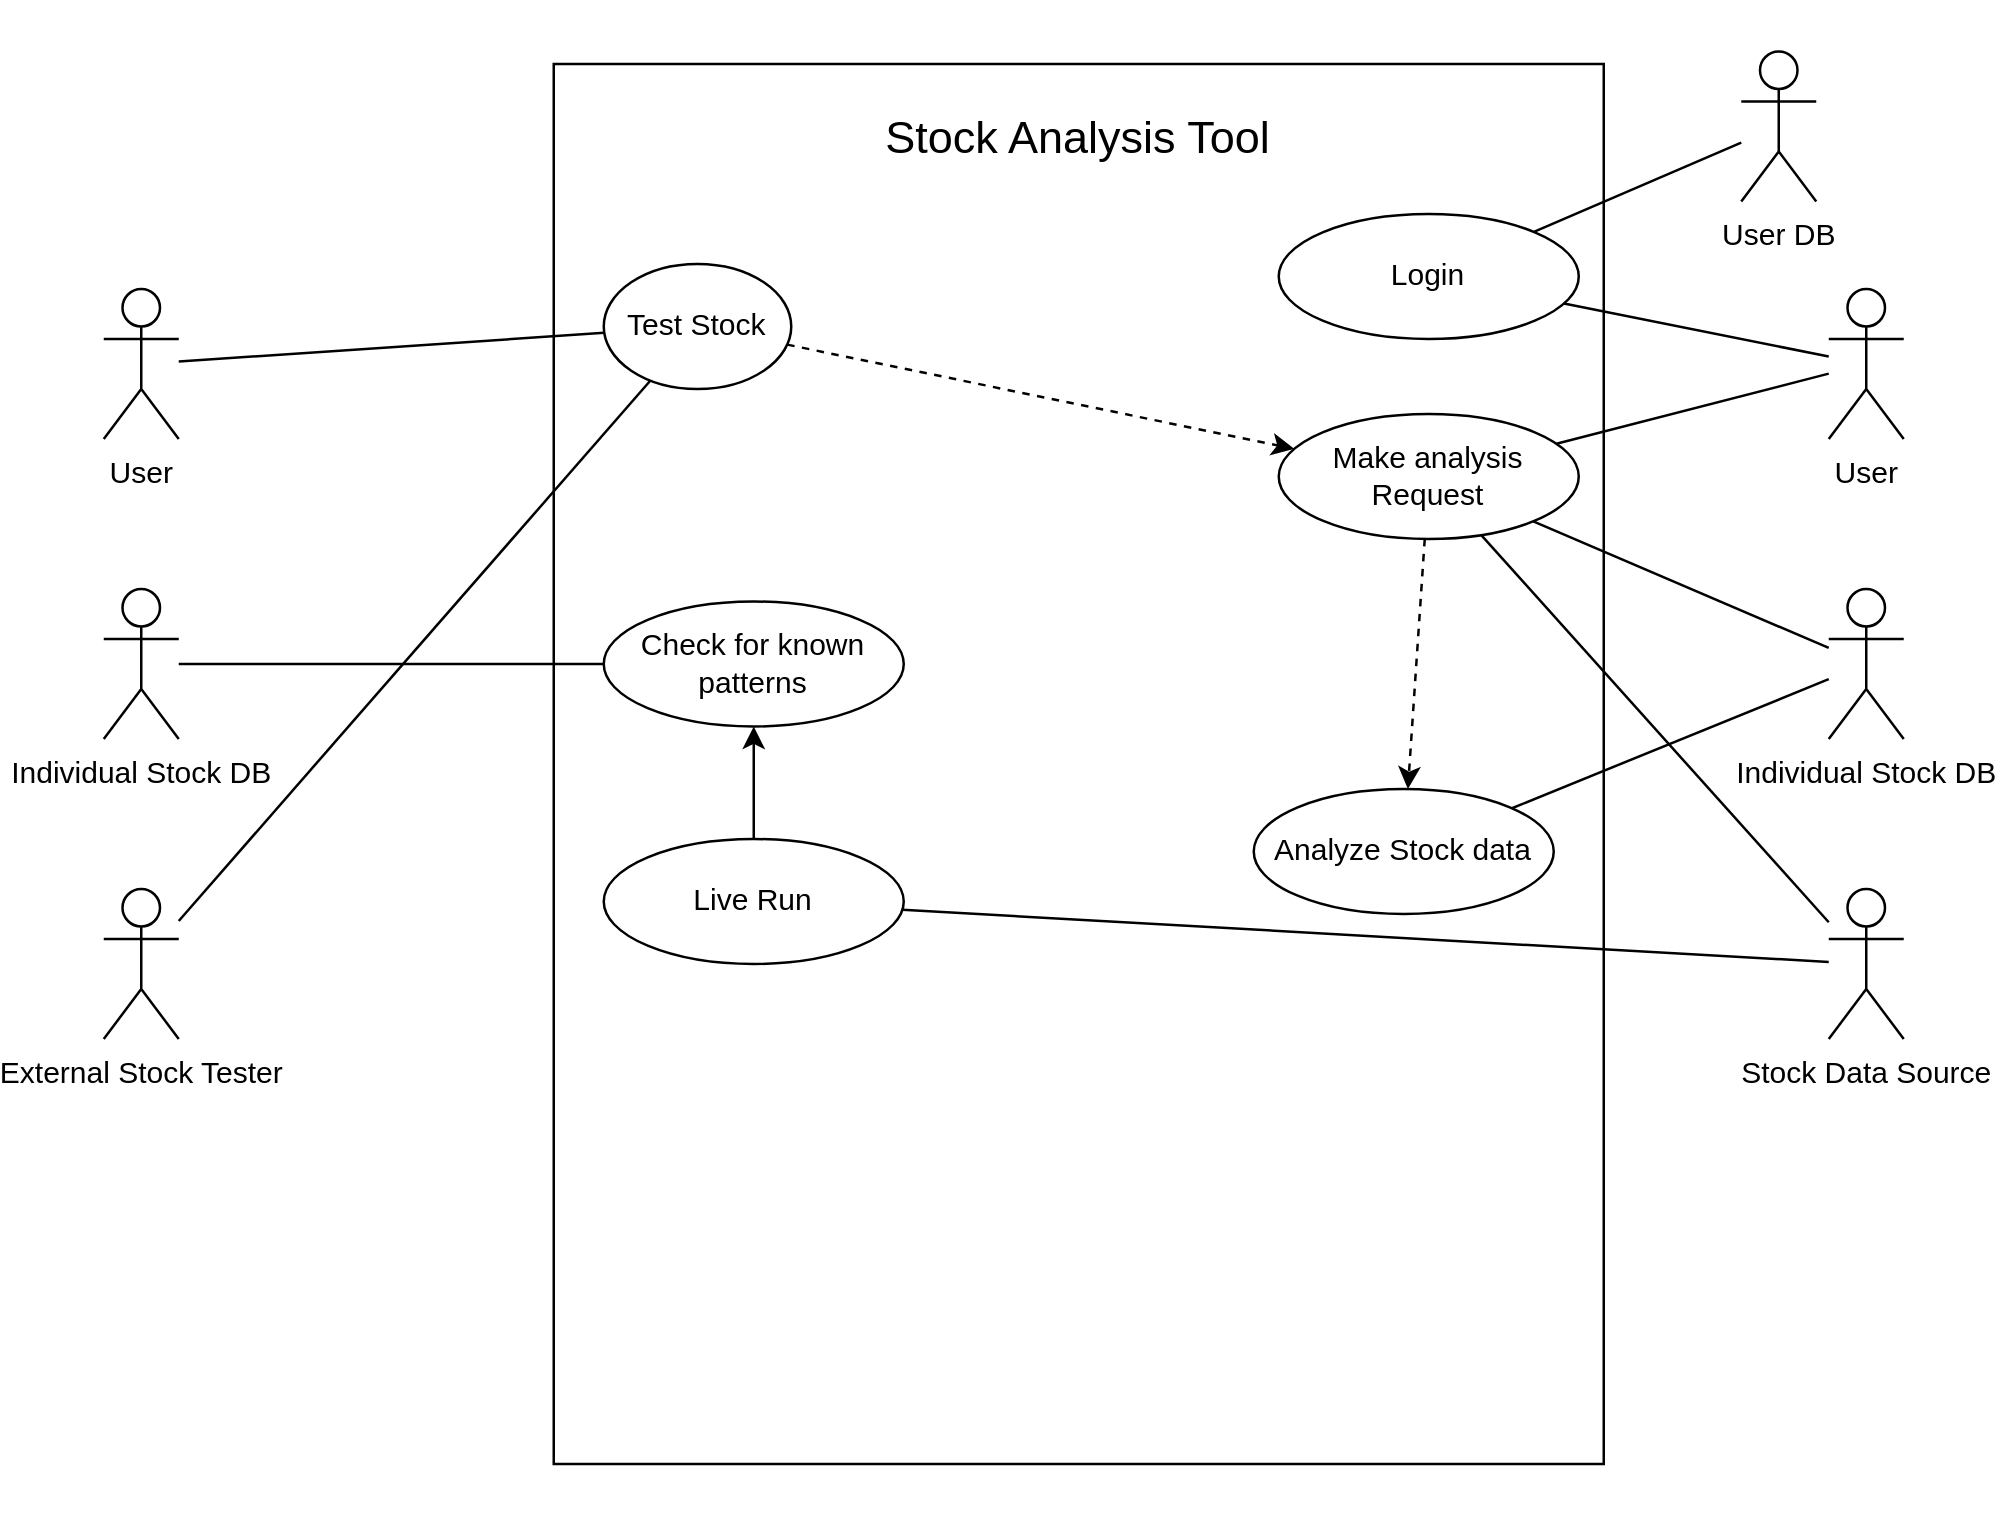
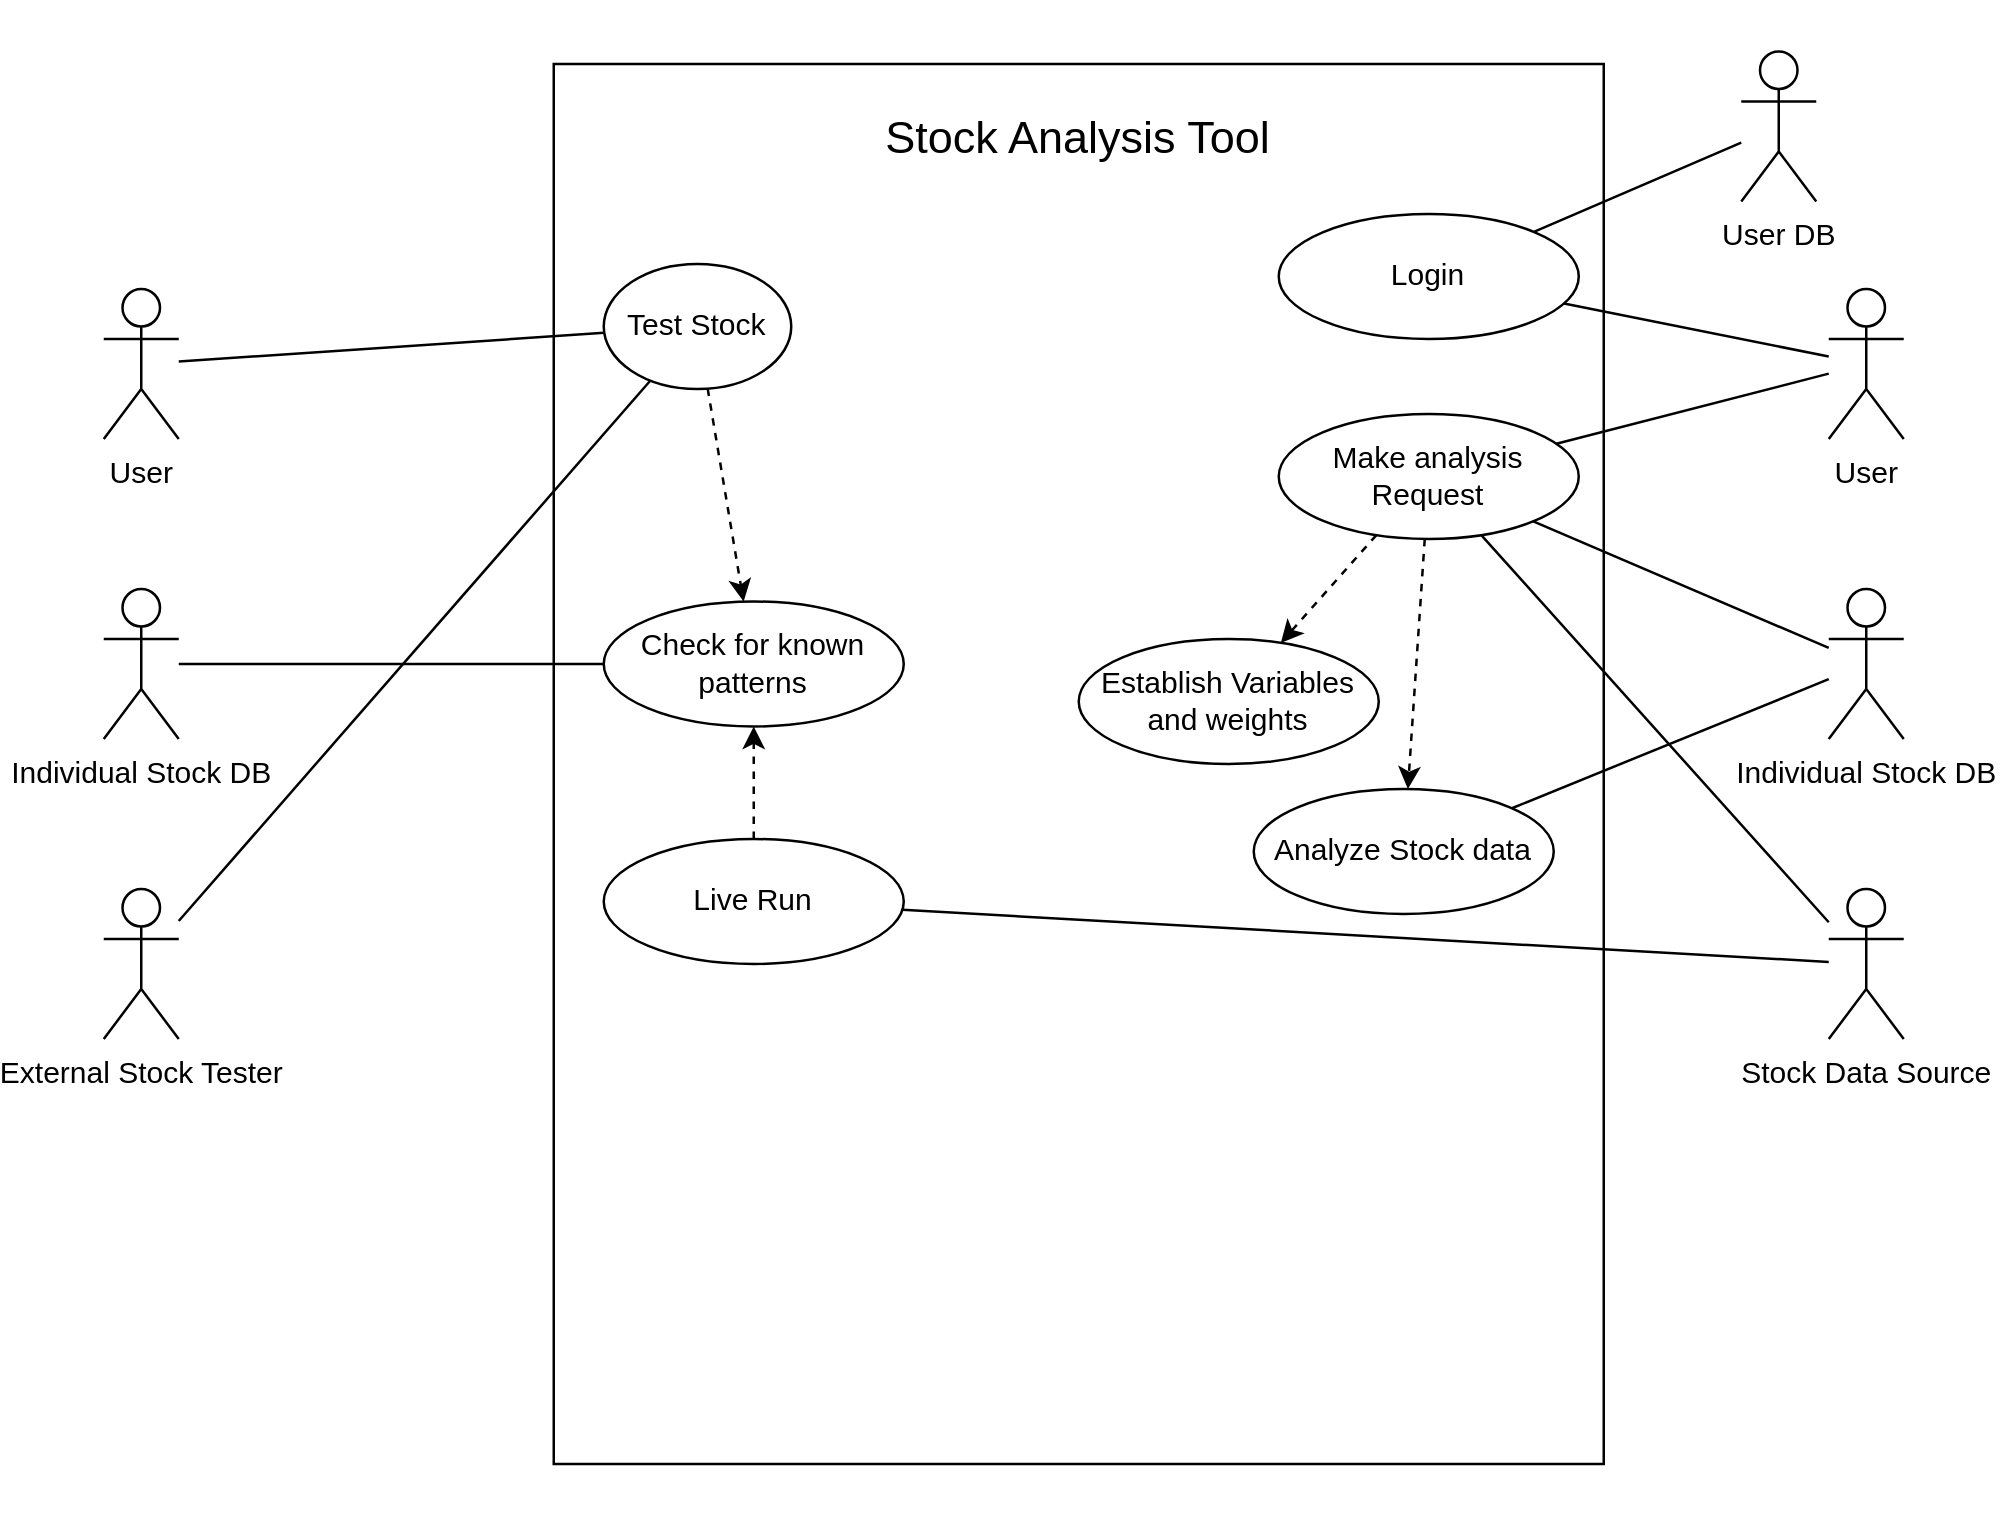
- <mxCell id="28" value="" style="endArrow=classic;html=1;rounded=0;dashed=1;" edge="1" parent="1" source="23" target="3"><mxGeometry width="50" height="50" relative="1" as="geometry"><mxPoint x="360" y="365" as="sourcePoint" /><mxPoint x="410" y="315" as="targetPoint" /></mxGeometry></mxCell>
+ <mxCell id="28" value="" style="endArrow=classic;html=1;rounded=0;dashed=1;" edge="1" parent="1" source="23" target="26"><mxGeometry width="50" height="50" relative="1" as="geometry"><mxPoint x="360" y="365" as="sourcePoint" /><mxPoint x="410" y="315" as="targetPoint" /></mxGeometry></mxCell>
+ <mxCell id="15" value="" style="endArrow=classic;html=1;rounded=0;dashed=1;" parent="1" source="3" target="14" edge="1"><mxGeometry width="50" height="50" relative="1" as="geometry"><mxPoint x="360" y="365" as="sourcePoint" /><mxPoint x="410" y="315" as="targetPoint" /></mxGeometry></mxCell>
+ <mxCell id="14" value="&lt;div&gt;Establish Variables and weights&lt;/div&gt;" style="ellipse;whiteSpace=wrap;html=1;" parent="1" vertex="1"><mxGeometry x="410" y="255" width="120" height="50" as="geometry" /></mxCell>
- <mxCell id="30" value="" style="endArrow=classic;html=1;rounded=0;dashed=0;" edge="1" parent="1" source="29" target="26"><mxGeometry width="50" height="50" relative="1" as="geometry"><mxPoint x="293" y="165" as="sourcePoint" /><mxPoint x="297" y="205" as="targetPoint" /></mxGeometry></mxCell>
+ <mxCell id="30" value="" style="endArrow=classic;html=1;rounded=0;dashed=1;" edge="1" parent="1" source="29" target="26"><mxGeometry width="50" height="50" relative="1" as="geometry"><mxPoint x="293" y="165" as="sourcePoint" /><mxPoint x="297" y="205" as="targetPoint" /></mxGeometry></mxCell>
